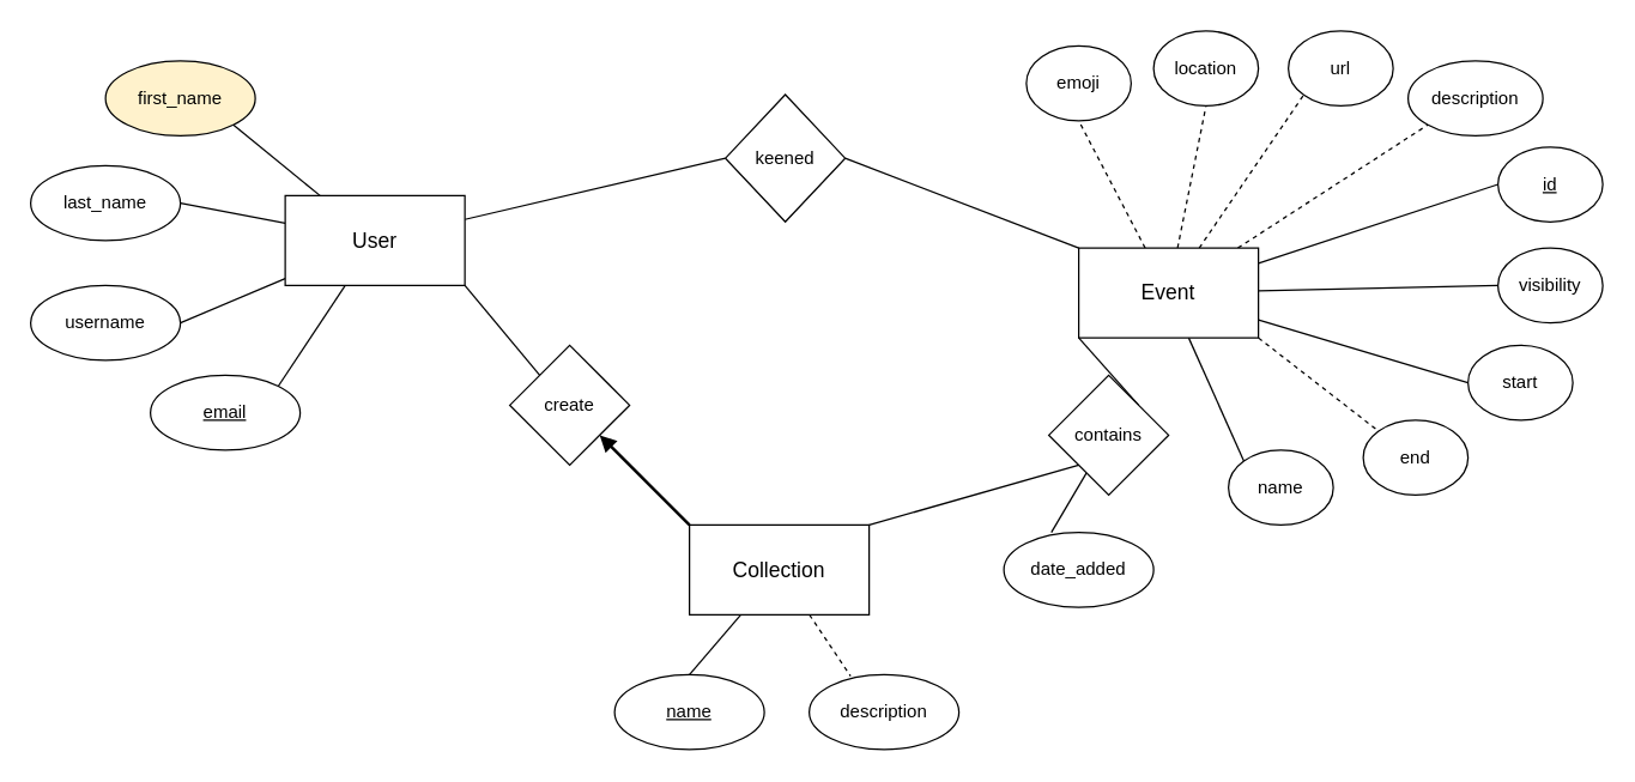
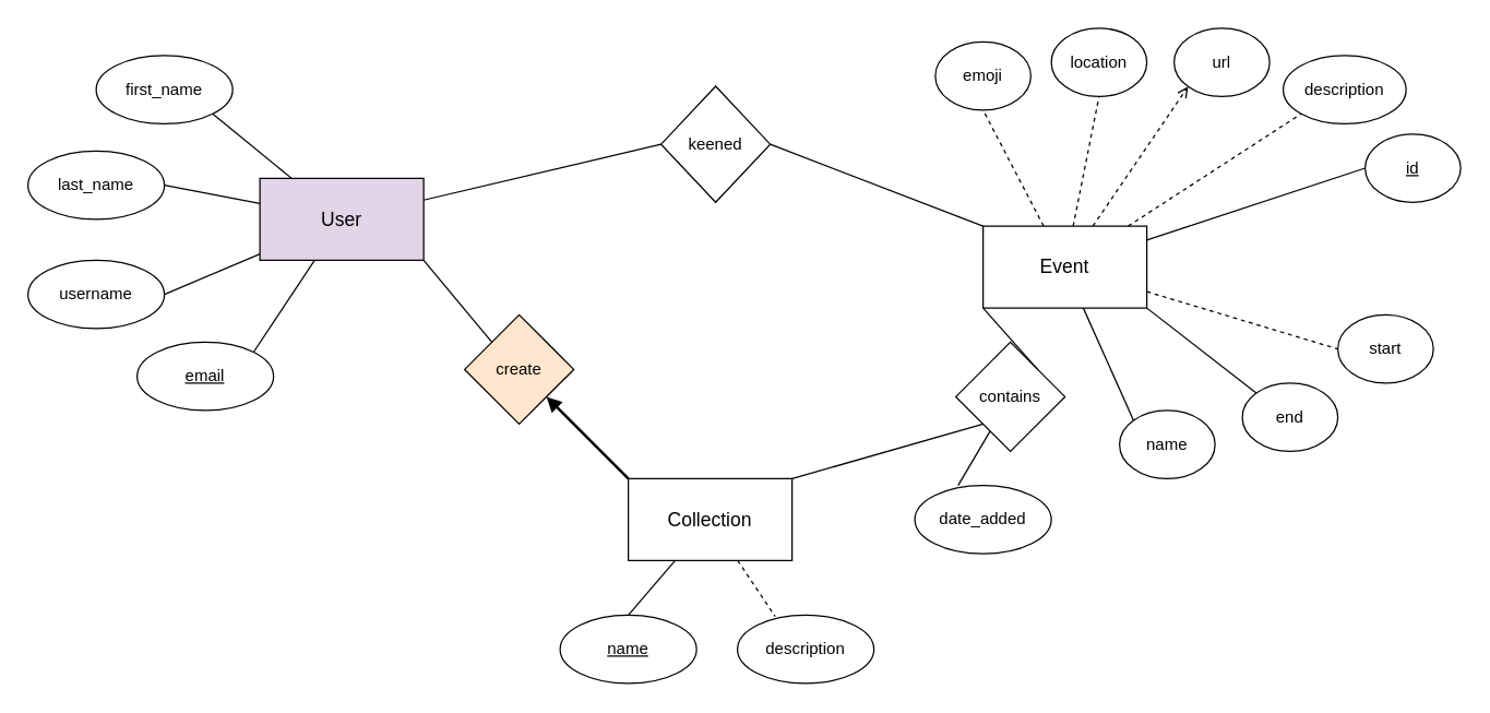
- <mxCell id="8" value="first_name" style="ellipse;whiteSpace=wrap;html=1;fillColor=#fff2cc;" parent="1" vertex="1"><mxGeometry x="70" y="40" width="100" height="50" as="geometry" /></mxCell>
+ <mxCell id="8" value="first_name" style="ellipse;whiteSpace=wrap;html=1;" parent="1" vertex="1"><mxGeometry x="70" y="40" width="100" height="50" as="geometry" /></mxCell>
- <mxCell id="20" style="rounded=0;orthogonalLoop=1;jettySize=auto;html=1;entryX=0;entryY=1;entryDx=0;entryDy=0;endArrow=none;endFill=0;dashed=1;" parent="1" source="26" target="29" edge="1"><mxGeometry relative="1" as="geometry" /></mxCell>
+ <mxCell id="20" style="rounded=0;orthogonalLoop=1;jettySize=auto;html=1;entryX=0;entryY=1;entryDx=0;entryDy=0;endArrow=open;endFill=0;dashed=1;" parent="1" source="26" target="29" edge="1"><mxGeometry relative="1" as="geometry" /></mxCell>
- <mxCell id="7" value="User" style="rounded=0;whiteSpace=wrap;html=1;fontSize=14;" parent="1" vertex="1"><mxGeometry x="190" y="130" width="120" height="60" as="geometry" /></mxCell>
+ <mxCell id="7" value="User" style="rounded=0;whiteSpace=wrap;html=1;fontSize=14;fillColor=#e1d5e7;" parent="1" vertex="1"><mxGeometry x="190" y="130" width="120" height="60" as="geometry" /></mxCell>
- <mxCell id="30" value="visibility" style="ellipse;whiteSpace=wrap;html=1;" parent="1" vertex="1"><mxGeometry x="1000" y="165" width="70" height="50" as="geometry" /></mxCell>
- <mxCell id="21" style="rounded=0;orthogonalLoop=1;jettySize=auto;html=1;entryX=0;entryY=0.5;entryDx=0;entryDy=0;endArrow=none;endFill=0;" parent="1" source="26" target="30" edge="1"><mxGeometry relative="1" as="geometry" /></mxCell>
- <mxCell id="23" style="rounded=0;orthogonalLoop=1;jettySize=auto;html=1;entryX=0;entryY=0.5;entryDx=0;entryDy=0;endArrow=none;endFill=0;" parent="1" source="26" target="31" edge="1"><mxGeometry relative="1" as="geometry" /></mxCell>
+ <mxCell id="23" style="rounded=0;orthogonalLoop=1;jettySize=auto;html=1;entryX=0;entryY=0.5;entryDx=0;entryDy=0;endArrow=none;endFill=0;dashed=1;" parent="1" source="26" target="31" edge="1"><mxGeometry relative="1" as="geometry" /></mxCell>
- <mxCell id="24" style="rounded=0;orthogonalLoop=1;jettySize=auto;html=1;entryX=0;entryY=0;entryDx=0;entryDy=0;endArrow=none;endFill=0;exitX=1;exitY=1;exitDx=0;exitDy=0;dashed=1;" parent="1" source="26" target="32" edge="1"><mxGeometry relative="1" as="geometry" /></mxCell>
+ <mxCell id="24" style="rounded=0;orthogonalLoop=1;jettySize=auto;html=1;entryX=0;entryY=0;entryDx=0;entryDy=0;endArrow=none;endFill=0;exitX=1;exitY=1;exitDx=0;exitDy=0;" parent="1" source="26" target="32" edge="1"><mxGeometry relative="1" as="geometry" /></mxCell>
- <mxCell id="39" value="create" style="rhombus;whiteSpace=wrap;html=1;" parent="1" vertex="1"><mxGeometry x="340" y="230" width="80" height="80" as="geometry" /></mxCell>
+ <mxCell id="39" value="create" style="rhombus;whiteSpace=wrap;html=1;fillColor=#ffe6cc;" parent="1" vertex="1"><mxGeometry x="340" y="230" width="80" height="80" as="geometry" /></mxCell>
